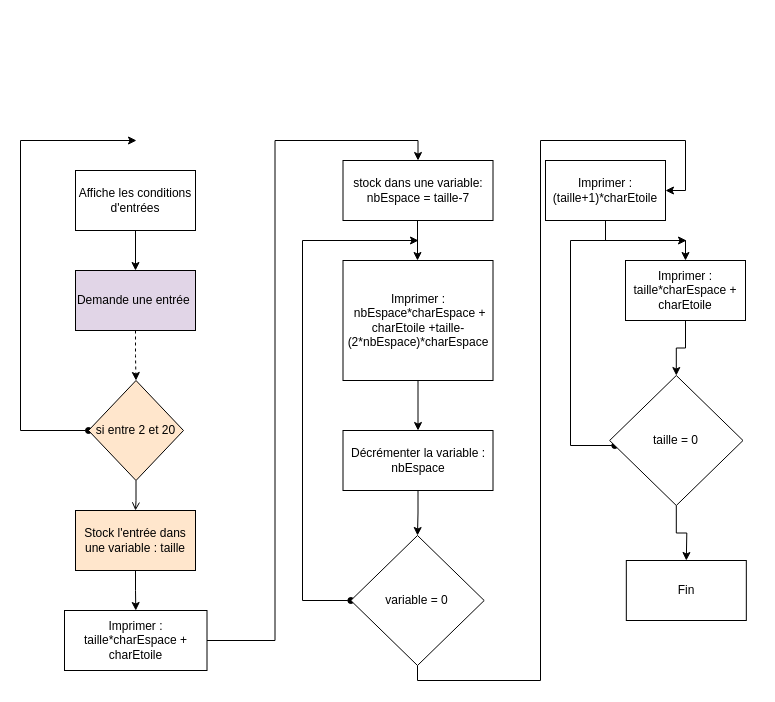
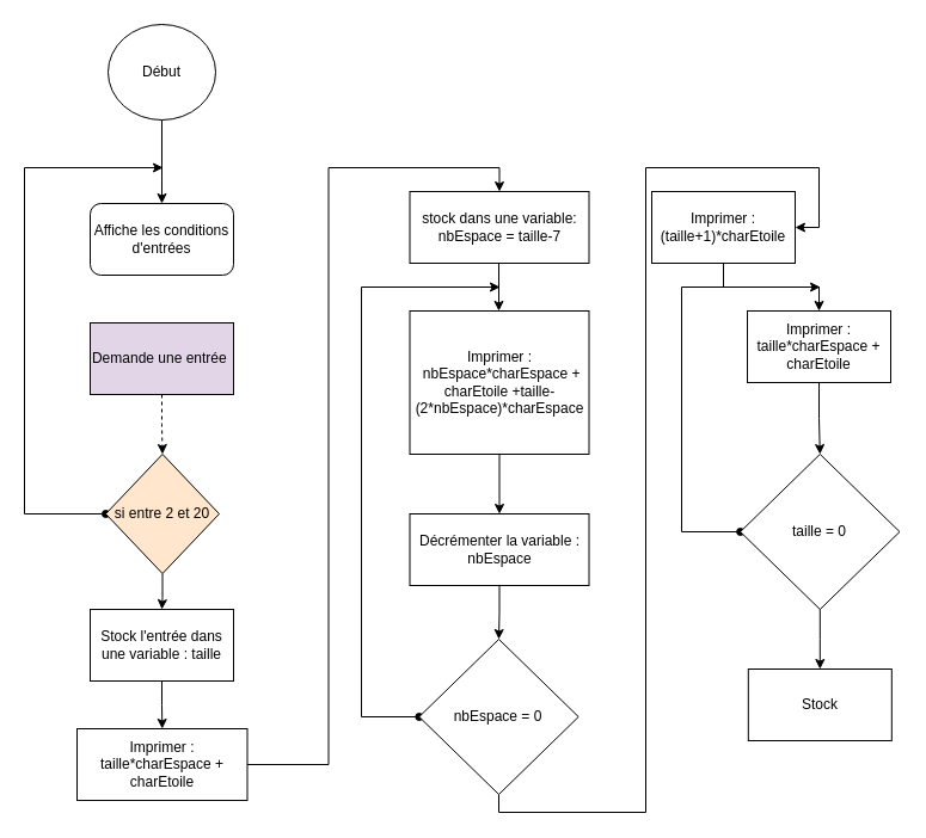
+ <mxCell id="2" value="Début" style="ellipse;whiteSpace=wrap;html=1;" parent="1" vertex="1"><mxGeometry x="90" y="20" width="90" height="80" as="geometry" /></mxCell>
+ <mxCell id="16" style="edgeStyle=orthogonalEdgeStyle;rounded=0;orthogonalLoop=1;jettySize=auto;html=1;strokeColor=#000000;startArrow=none;startFill=0;exitX=0.5;exitY=1;exitDx=0;exitDy=0;" parent="1" source="2" target="13" edge="1"><mxGeometry relative="1" as="geometry"><mxPoint x="135" y="200" as="sourcePoint" /></mxGeometry></mxCell>
- <mxCell id="13" value="Affiche les conditions d'entrées" style="rounded=0;whiteSpace=wrap;html=1;" parent="1" vertex="1"><mxGeometry x="75" y="170" width="120" height="60" as="geometry" /></mxCell>
+ <mxCell id="13" value="Affiche les conditions d'entrées" style="whiteSpace=wrap;html=1;rounded=1;" parent="1" vertex="1"><mxGeometry x="75" y="170" width="120" height="60" as="geometry" /></mxCell>
- <mxCell id="12" style="edgeStyle=orthogonalEdgeStyle;rounded=0;orthogonalLoop=1;jettySize=auto;html=1;strokeColor=#000000;startArrow=none;startFill=0;" parent="1" source="13" target="11" edge="1"><mxGeometry relative="1" as="geometry" /></mxCell>
- <mxCell id="30" value="taille = 0" style="rhombus;whiteSpace=wrap;html=1;" parent="1" vertex="1"><mxGeometry x="609.13" y="375" width="133.37" height="130" as="geometry" /></mxCell>
+ <mxCell id="30" value="taille = 0" style="rhombus;whiteSpace=wrap;html=1;" parent="1" vertex="1"><mxGeometry x="619.13" y="380" width="133.37" height="130" as="geometry" /></mxCell>
- <mxCell id="4" style="edgeStyle=orthogonalEdgeStyle;rounded=0;orthogonalLoop=1;jettySize=auto;html=1;strokeColor=#000000;startArrow=none;startFill=0;endArrow=open;" parent="1" source="5" target="15" edge="1"><mxGeometry relative="1" as="geometry" /></mxCell>
+ <mxCell id="4" style="edgeStyle=orthogonalEdgeStyle;rounded=0;orthogonalLoop=1;jettySize=auto;html=1;strokeColor=#000000;startArrow=none;startFill=0;" parent="1" source="5" target="15" edge="1"><mxGeometry relative="1" as="geometry" /></mxCell>
- <mxCell id="15" value="Stock l'entrée dans une variable : taille" style="rounded=0;whiteSpace=wrap;html=1;fillColor=#ffe6cc;" parent="1" vertex="1"><mxGeometry x="75" y="510" width="120" height="60" as="geometry" /></mxCell>
+ <mxCell id="15" value="Stock l'entrée dans une variable : taille" style="rounded=0;whiteSpace=wrap;html=1;" parent="1" vertex="1"><mxGeometry x="75" y="510" width="120" height="60" as="geometry" /></mxCell>
- <mxCell id="31" value="Fin" style="whiteSpace=wrap;html=1;" parent="1" vertex="1"><mxGeometry x="625.815" y="560" width="120" height="60" as="geometry" /></mxCell>
+ <mxCell id="31" value="Stock" style="whiteSpace=wrap;html=1;" parent="1" vertex="1"><mxGeometry x="625.815" y="560" width="120" height="60" as="geometry" /></mxCell>
- <mxCell id="23" value="variable = 0" style="rhombus;whiteSpace=wrap;html=1;" parent="1" vertex="1"><mxGeometry x="350.32" y="535" width="133.37" height="130" as="geometry" /></mxCell>
+ <mxCell id="23" value="nbEspace = 0" style="rhombus;whiteSpace=wrap;html=1;" parent="1" vertex="1"><mxGeometry x="350.32" y="535" width="133.37" height="130" as="geometry" /></mxCell>
